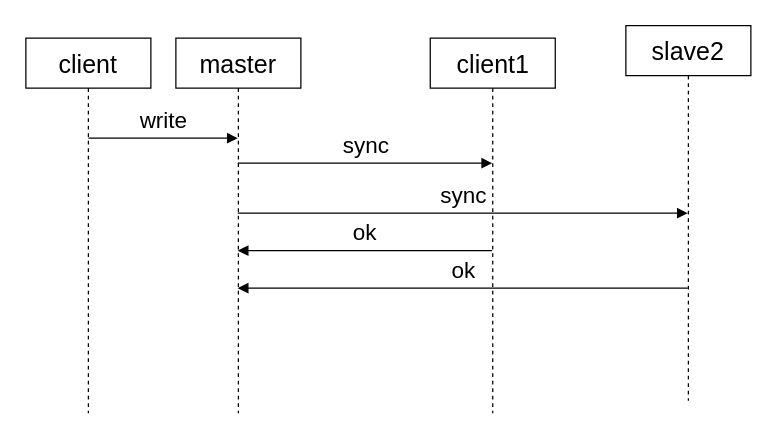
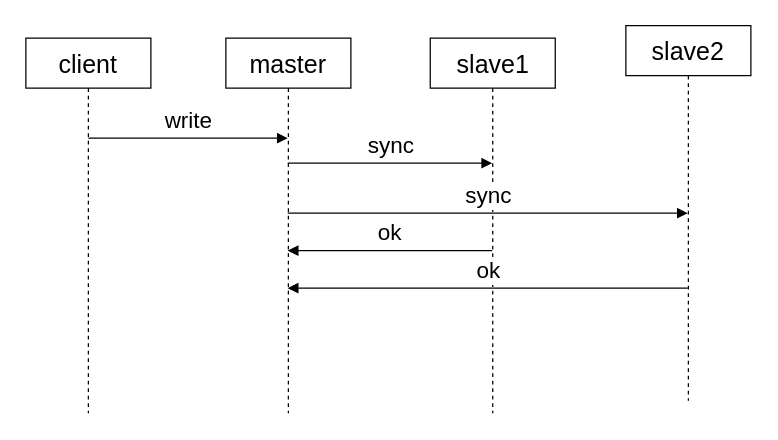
- <mxCell id="5" value="&lt;font style=&quot;font-size: 20px&quot;&gt;client1&lt;/font&gt;" style="shape=umlLifeline;perimeter=lifelinePerimeter;whiteSpace=wrap;html=1;container=1;collapsible=0;recursiveResize=0;outlineConnect=0;" parent="1" vertex="1"><mxGeometry x="343.5" y="30" width="100" height="300" as="geometry" /></mxCell>
+ <mxCell id="5" value="&lt;font style=&quot;font-size: 20px&quot;&gt;slave1&lt;/font&gt;" style="shape=umlLifeline;perimeter=lifelinePerimeter;whiteSpace=wrap;html=1;container=1;collapsible=0;recursiveResize=0;outlineConnect=0;" parent="1" vertex="1"><mxGeometry x="343.5" y="30" width="100" height="300" as="geometry" /></mxCell>
- <mxCell id="4" value="&lt;font style=&quot;font-size: 20px&quot;&gt;master&lt;/font&gt;" style="shape=umlLifeline;perimeter=lifelinePerimeter;whiteSpace=wrap;html=1;container=1;collapsible=0;recursiveResize=0;outlineConnect=0;" parent="1" vertex="1"><mxGeometry x="140" y="30" width="100" height="300" as="geometry" /></mxCell>
+ <mxCell id="4" value="&lt;font style=&quot;font-size: 20px&quot;&gt;master&lt;/font&gt;" style="shape=umlLifeline;perimeter=lifelinePerimeter;whiteSpace=wrap;html=1;container=1;collapsible=0;recursiveResize=0;outlineConnect=0;" parent="1" vertex="1"><mxGeometry x="180" y="30" width="100" height="300" as="geometry" /></mxCell>
